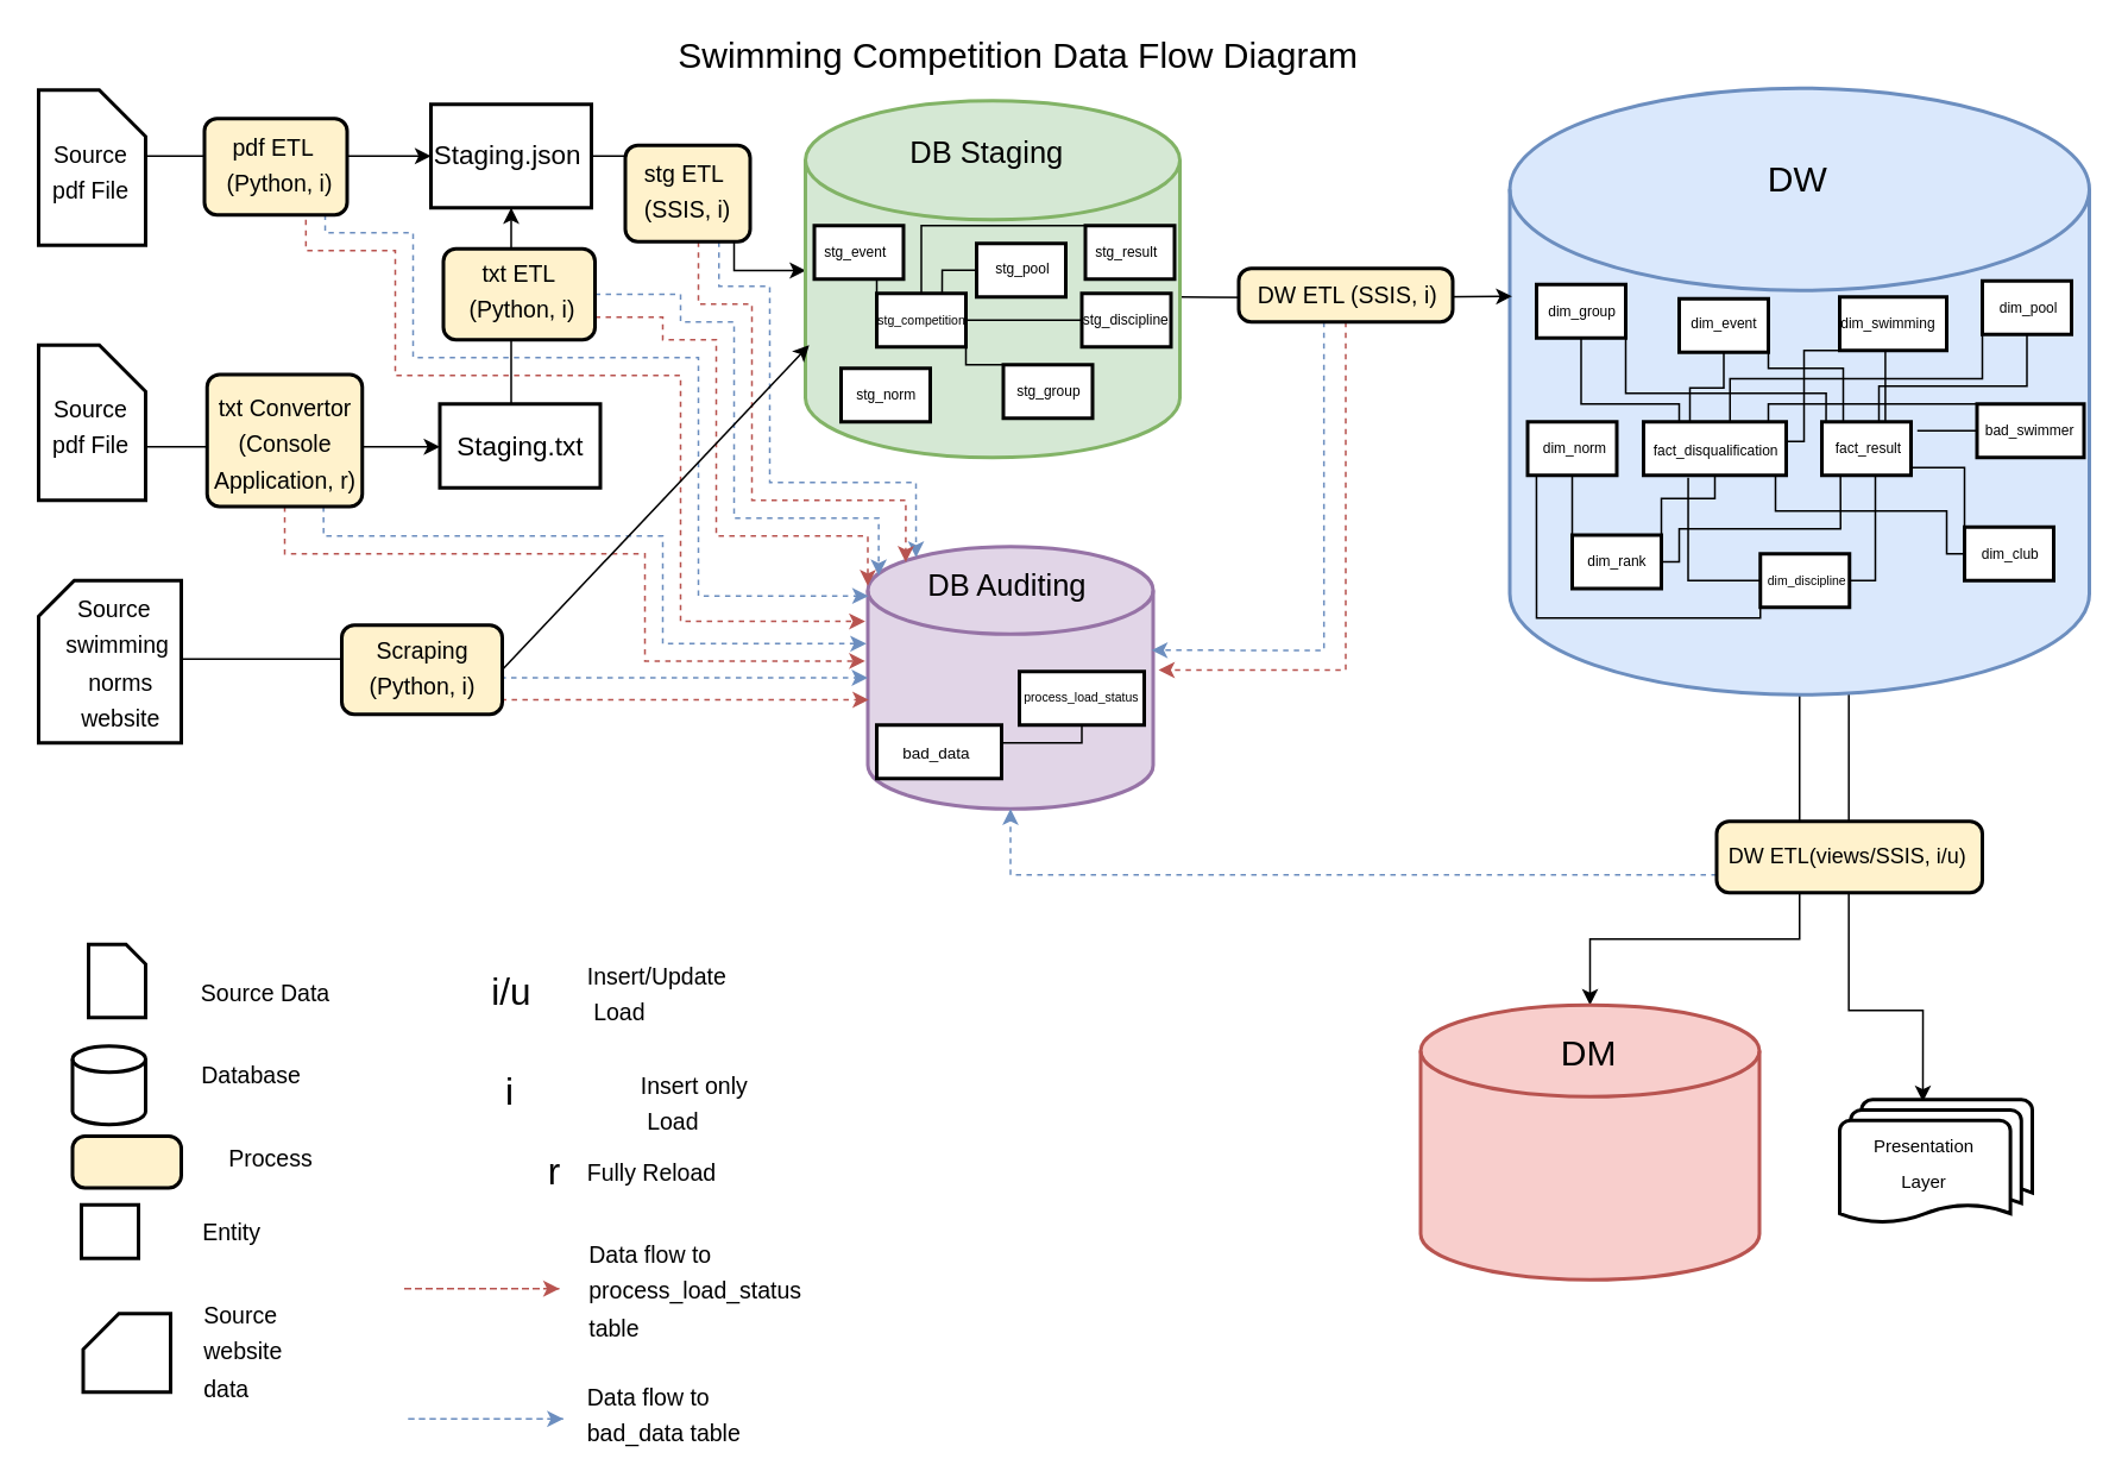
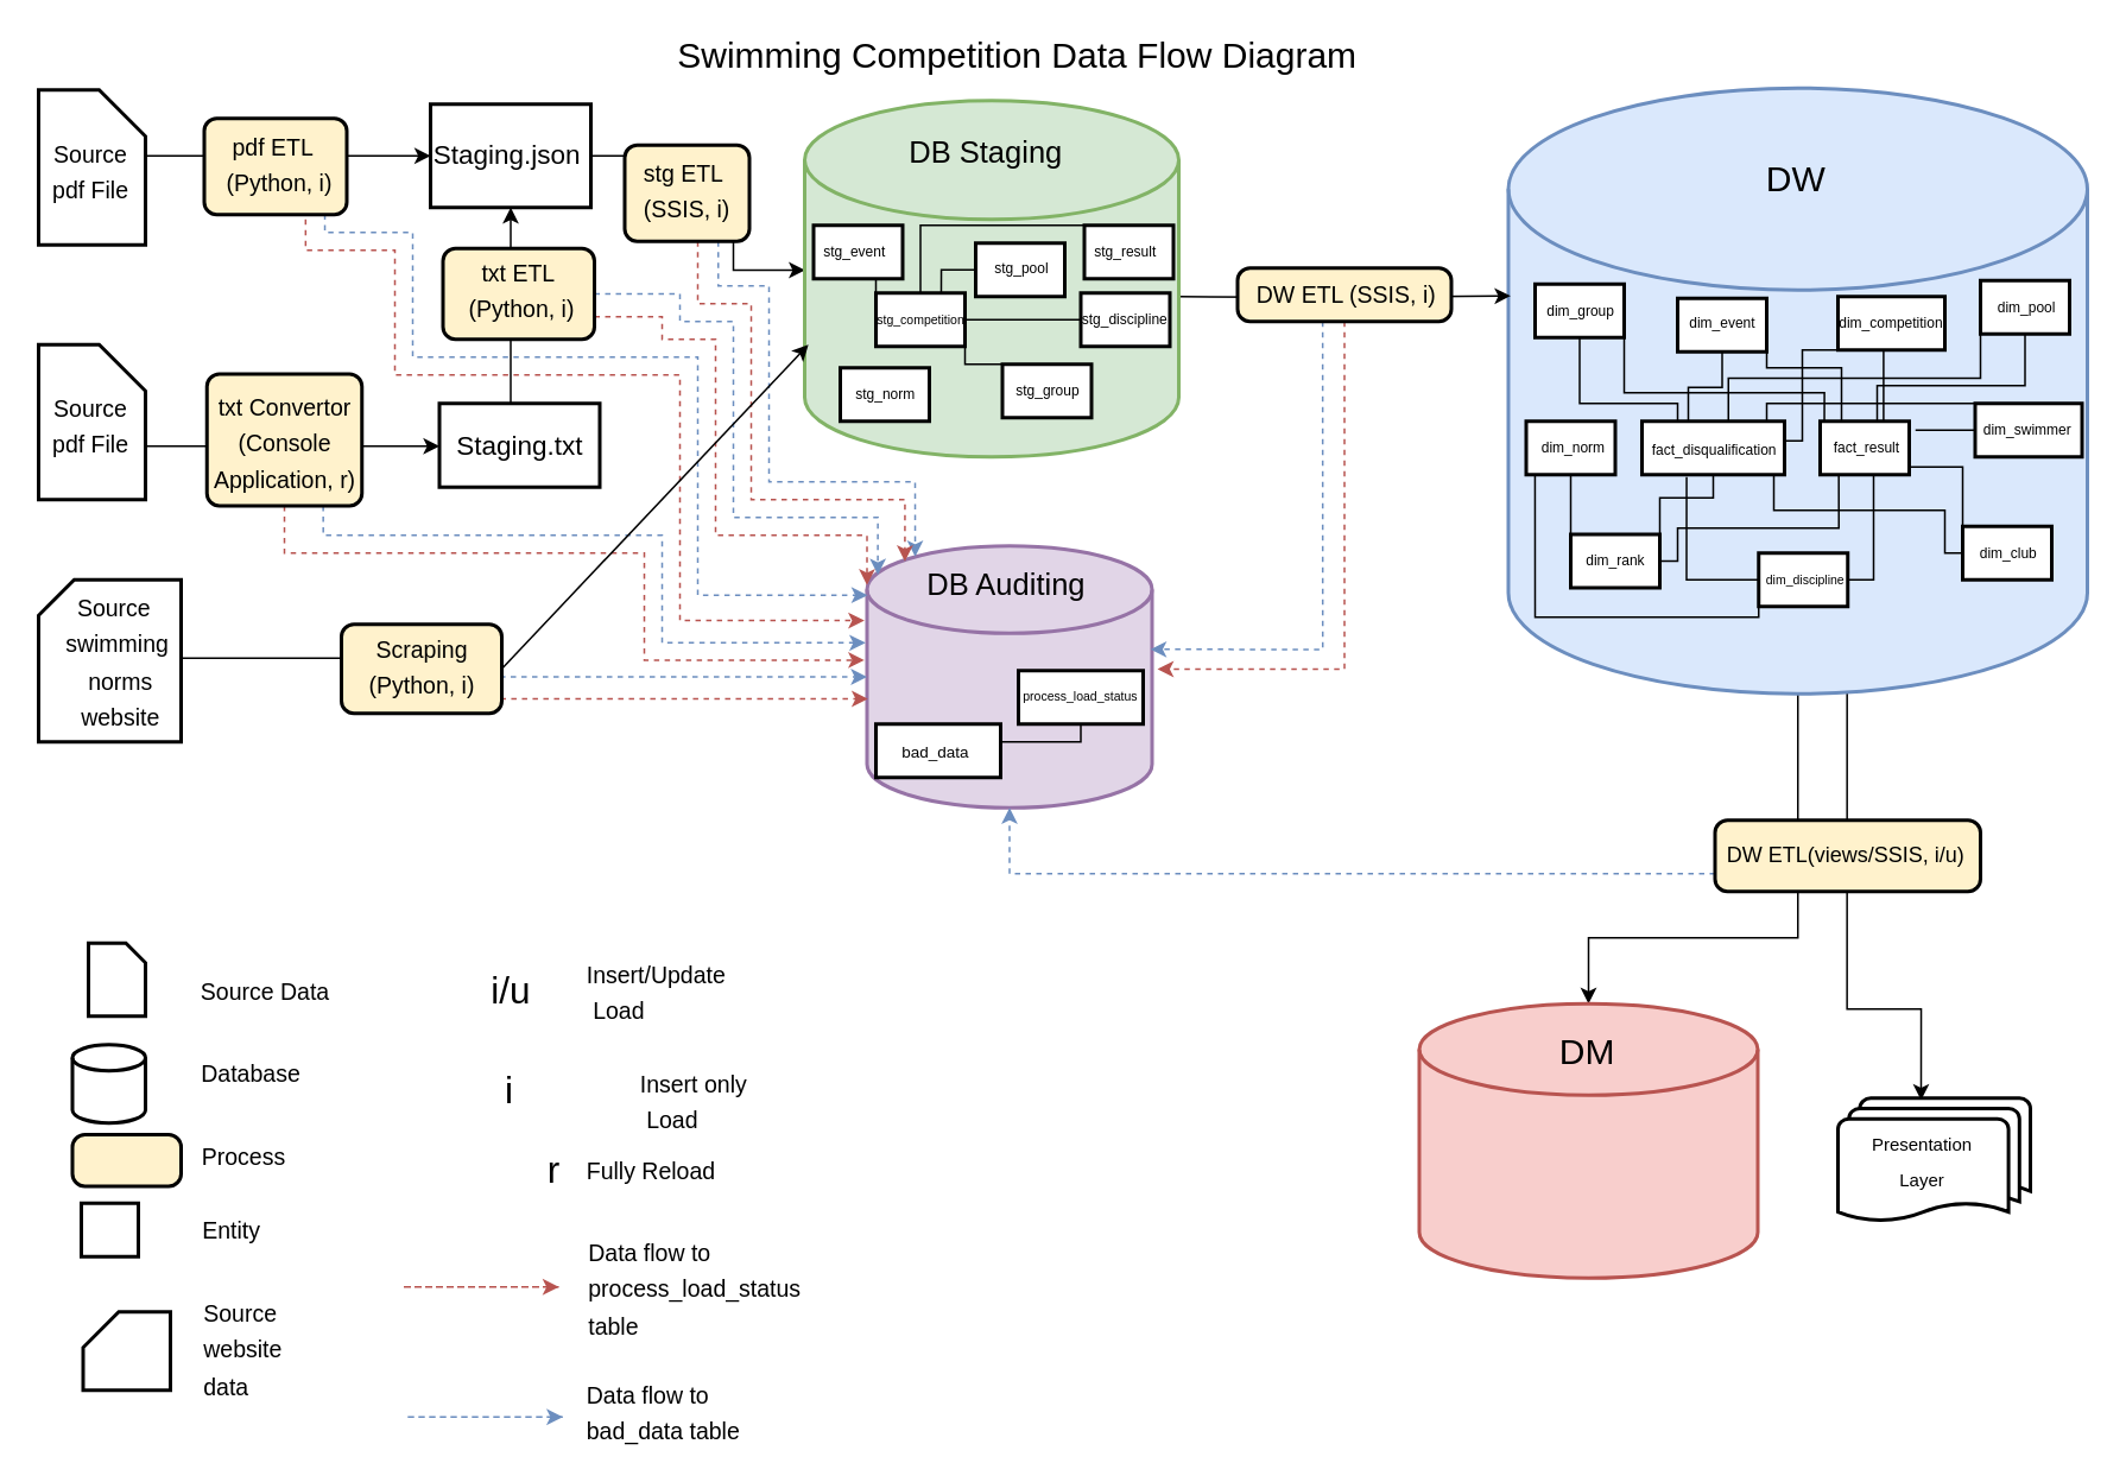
- <mxCell id="75" value="&lt;font style=&quot;font-size: 8px&quot;&gt;&lt;font style=&quot;font-size: 8px&quot;&gt;dim_swimming&lt;/font&gt;&lt;/font&gt;" style="text;html=1;resizable=0;points=[];autosize=1;align=left;verticalAlign=top;spacingTop=-4;fontSize=17;" vertex="1" parent="1"><mxGeometry x="1029.5" y="166" width="70" height="20" as="geometry" /></mxCell>
+ <mxCell id="75" value="&lt;font style=&quot;font-size: 8px&quot;&gt;&lt;font style=&quot;font-size: 8px&quot;&gt;dim_competition&lt;/font&gt;&lt;/font&gt;" style="text;html=1;resizable=0;points=[];autosize=1;align=left;verticalAlign=top;spacingTop=-4;fontSize=17;" vertex="1" parent="1"><mxGeometry x="1029.5" y="166" width="70" height="20" as="geometry" /></mxCell>
- <mxCell id="81" value="&lt;font style=&quot;font-size: 8px&quot;&gt;&lt;font style=&quot;font-size: 8px&quot;&gt;bad_swimmer&lt;/font&gt;&lt;/font&gt;" style="text;html=1;resizable=0;points=[];autosize=1;align=left;verticalAlign=top;spacingTop=-4;fontSize=17;" vertex="1" parent="1"><mxGeometry x="1111" y="226" width="60" height="20" as="geometry" /></mxCell>
+ <mxCell id="81" value="&lt;font style=&quot;font-size: 8px&quot;&gt;&lt;font style=&quot;font-size: 8px&quot;&gt;dim_swimmer&lt;/font&gt;&lt;/font&gt;" style="text;html=1;resizable=0;points=[];autosize=1;align=left;verticalAlign=top;spacingTop=-4;fontSize=17;" vertex="1" parent="1"><mxGeometry x="1111" y="226" width="60" height="20" as="geometry" /></mxCell>
- <mxCell id="119" value="&lt;font style=&quot;font-size: 13px&quot;&gt;Process&lt;/font&gt;" style="text;html=1;resizable=0;points=[];autosize=1;align=center;verticalAlign=top;spacingTop=-4;fontSize=17;" vertex="1" parent="1"><mxGeometry x="121" y="636" width="60" height="20" as="geometry" /></mxCell>
+ <mxCell id="119" value="&lt;font style=&quot;font-size: 13px&quot;&gt;Process&lt;/font&gt;" style="text;html=1;resizable=0;points=[];autosize=1;align=center;verticalAlign=top;spacingTop=-4;fontSize=17;" vertex="1" parent="1"><mxGeometry x="106" y="636" width="60" height="20" as="geometry" /></mxCell>
